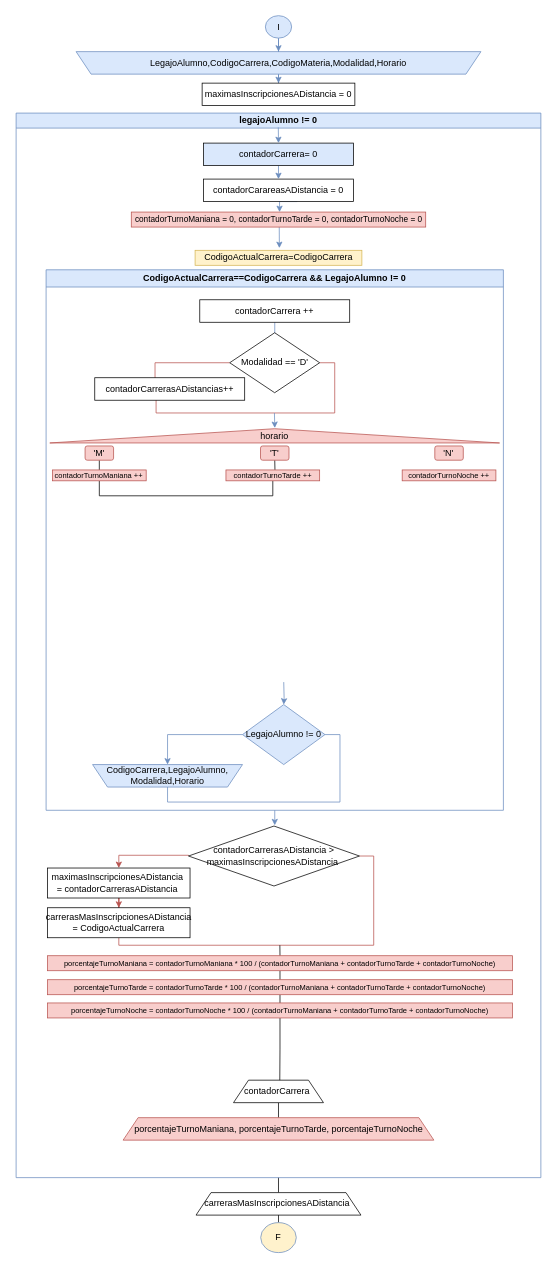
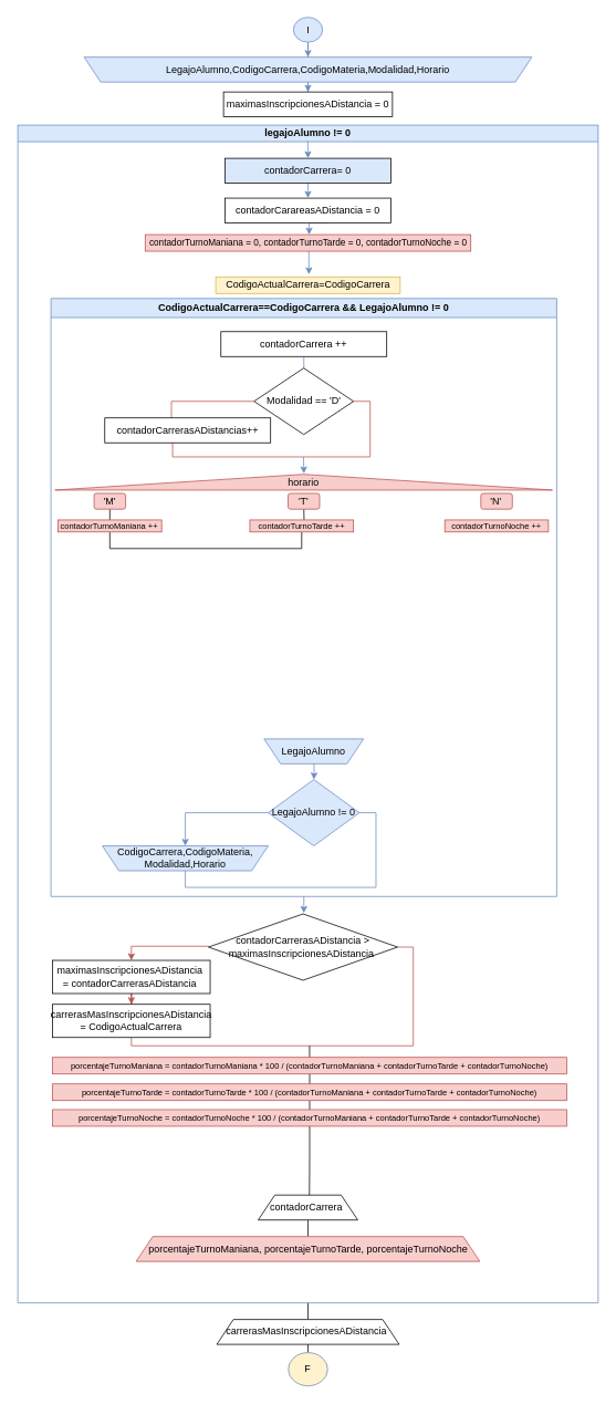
+ <mxCell id="15" value="LegajoAlumno" style="shape=trapezoid;perimeter=trapezoidPerimeter;whiteSpace=wrap;html=1;fixedSize=1;direction=west;fillColor=#dae8fc;strokeColor=#6c8ebf;" parent="9" vertex="1"><mxGeometry x="257" y="531" width="120" height="30" as="geometry" /></mxCell>
- <mxCell id="13" value="&lt;div&gt;CodigoCarrera,LegajoAlumno,&lt;/div&gt;&lt;div&gt;Modalidad,Horario&lt;/div&gt;" style="shape=trapezoid;perimeter=trapezoidPerimeter;whiteSpace=wrap;html=1;fixedSize=1;direction=west;fillColor=#dae8fc;strokeColor=#6c8ebf;" parent="9" vertex="1"><mxGeometry x="62.0" y="660" width="200" height="30" as="geometry" /></mxCell>
+ <mxCell id="13" value="&lt;div&gt;CodigoCarrera,CodigoMateria,&lt;/div&gt;&lt;div&gt;Modalidad,Horario&lt;/div&gt;" style="shape=trapezoid;perimeter=trapezoidPerimeter;whiteSpace=wrap;html=1;fixedSize=1;direction=west;fillColor=#dae8fc;strokeColor=#6c8ebf;" parent="9" vertex="1"><mxGeometry x="62.0" y="660" width="200" height="30" as="geometry" /></mxCell>
